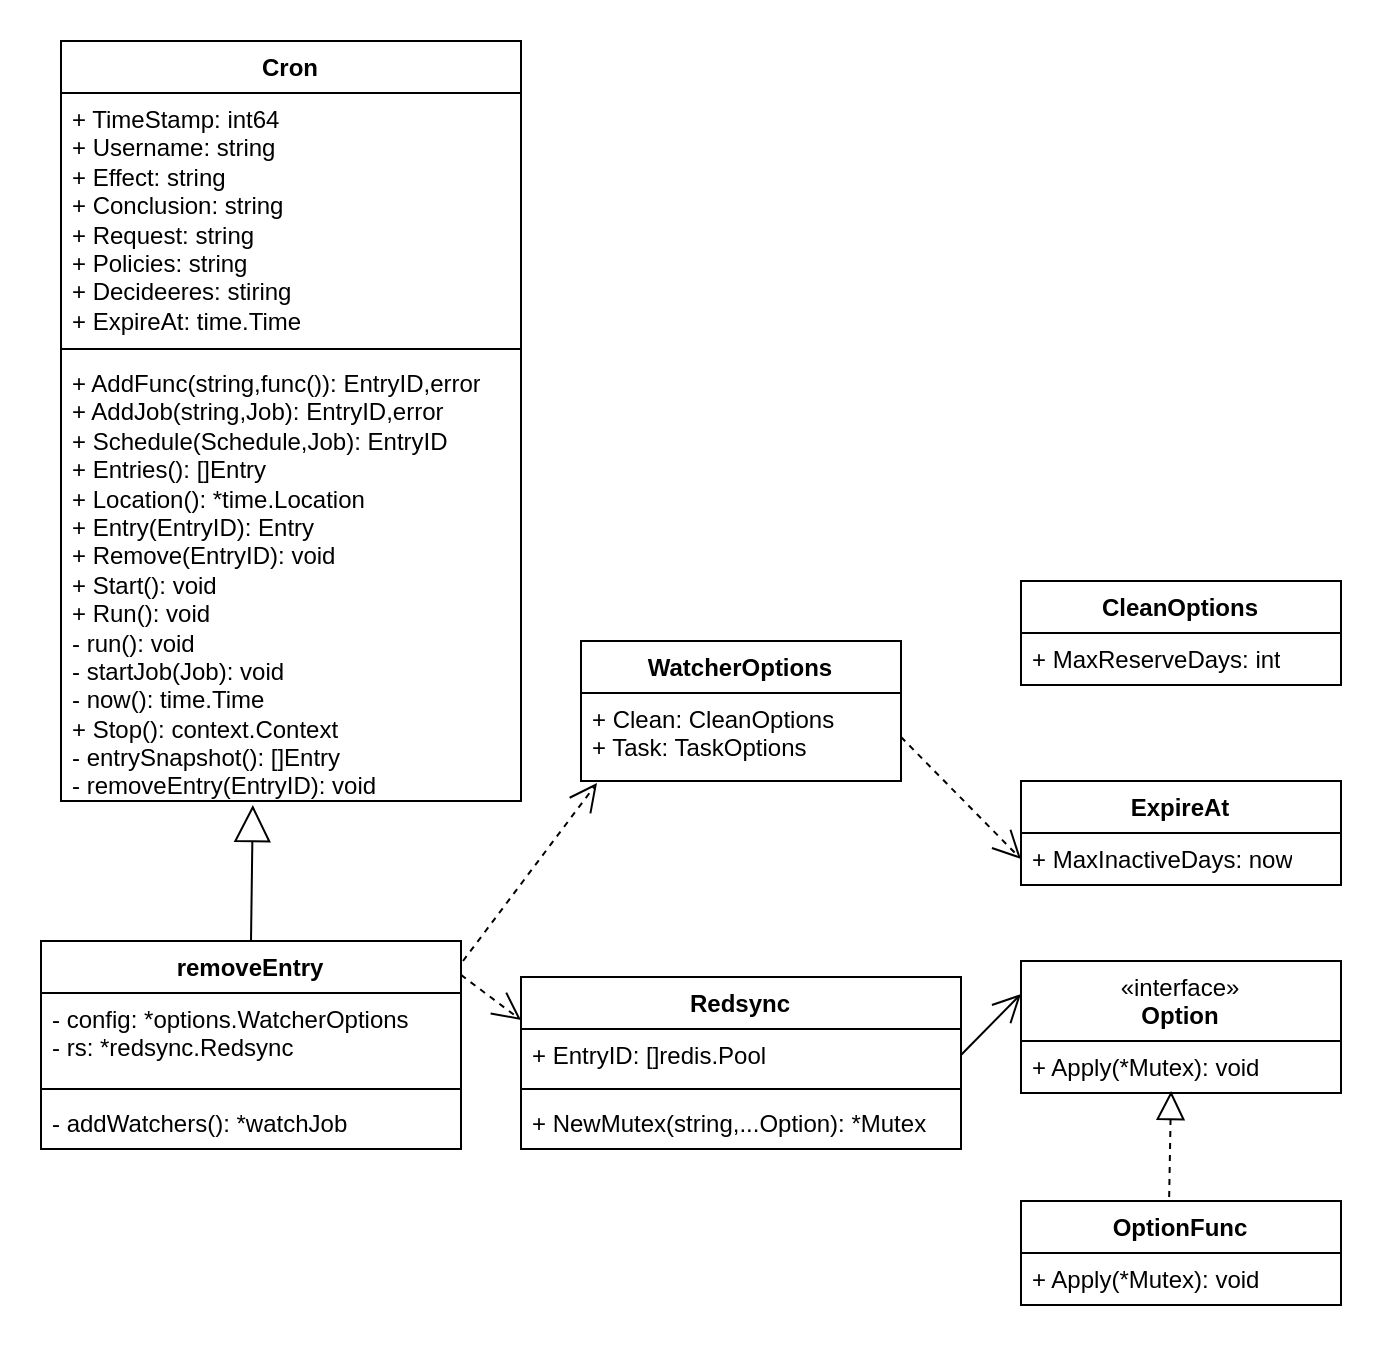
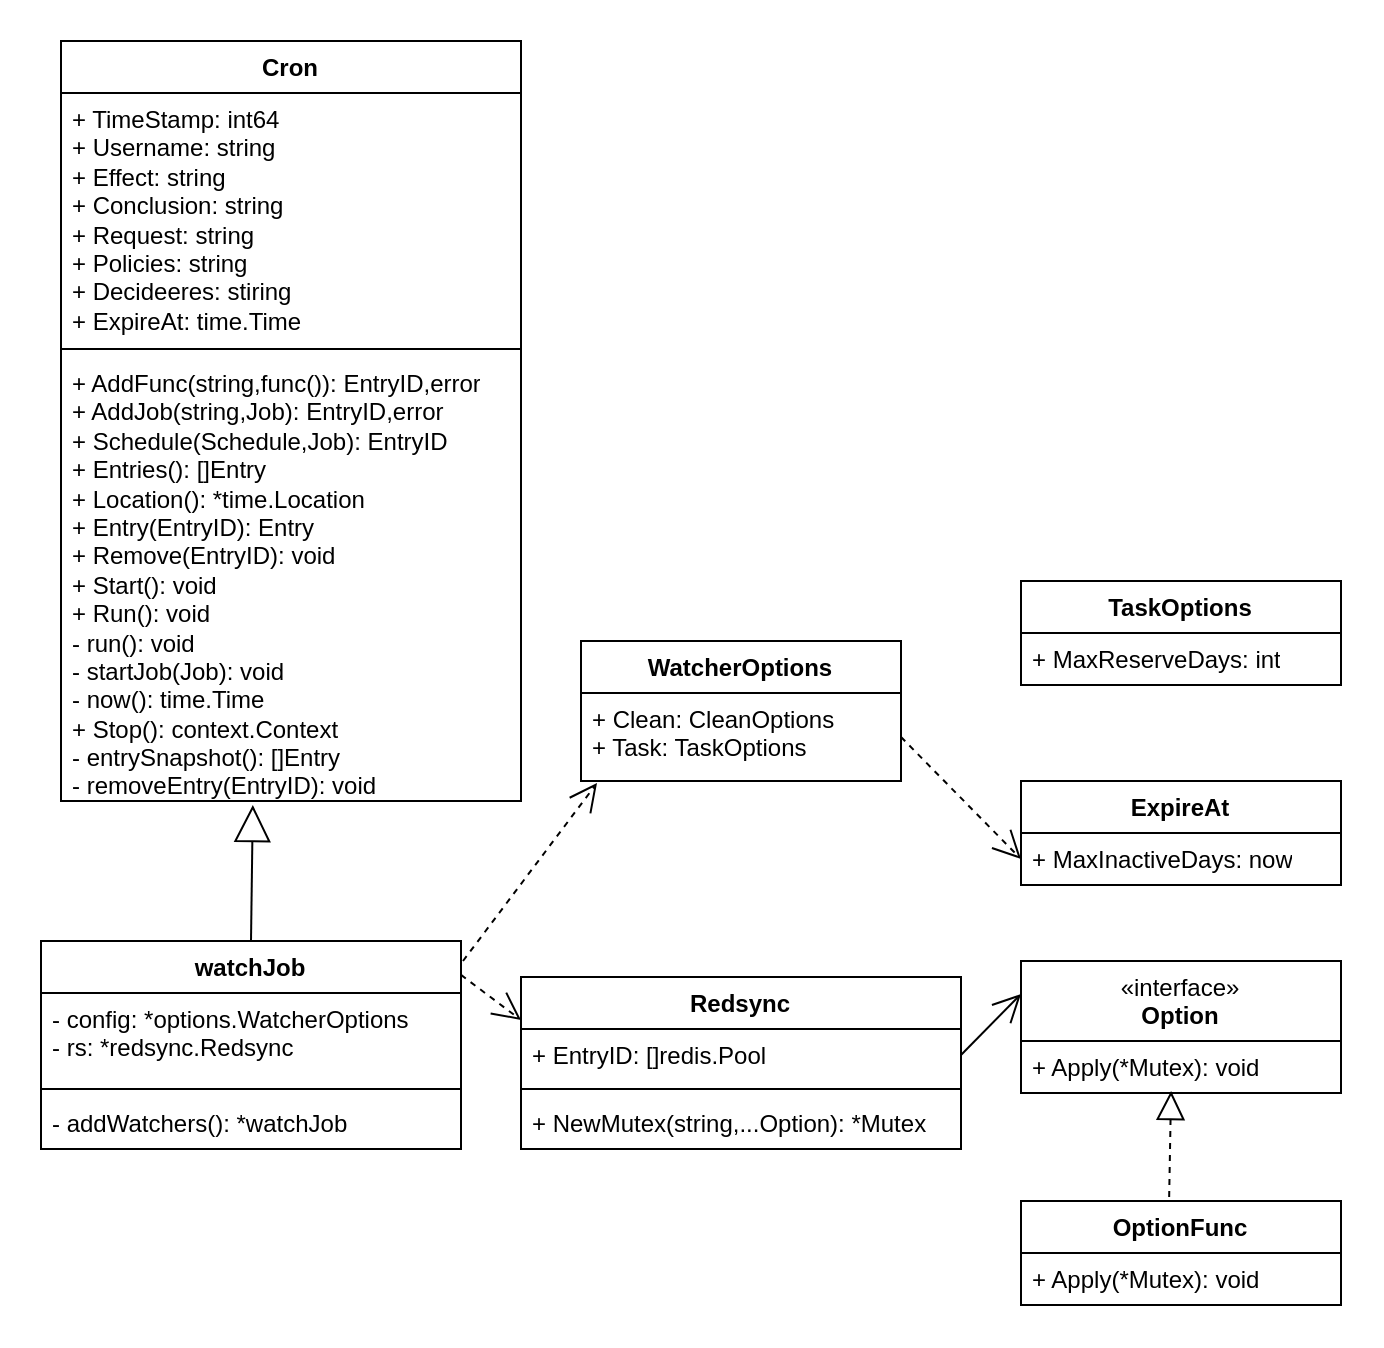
- <mxCell id="15" value="CleanOptions" style="swimlane;fontStyle=1;align=center;verticalAlign=top;childLayout=stackLayout;horizontal=1;startSize=26;horizontalStack=0;resizeParent=1;resizeParentMax=0;resizeLast=0;collapsible=1;marginBottom=0;whiteSpace=wrap;html=1;" vertex="1" parent="1"><mxGeometry x="510" y="290" width="160" height="52" as="geometry" /></mxCell>
+ <mxCell id="15" value="TaskOptions" style="swimlane;fontStyle=1;align=center;verticalAlign=top;childLayout=stackLayout;horizontal=1;startSize=26;horizontalStack=0;resizeParent=1;resizeParentMax=0;resizeLast=0;collapsible=1;marginBottom=0;whiteSpace=wrap;html=1;" vertex="1" parent="1"><mxGeometry x="510" y="290" width="160" height="52" as="geometry" /></mxCell>
- <mxCell id="2" value="removeEntry" style="swimlane;fontStyle=1;align=center;verticalAlign=top;childLayout=stackLayout;horizontal=1;startSize=26;horizontalStack=0;resizeParent=1;resizeParentMax=0;resizeLast=0;collapsible=1;marginBottom=0;whiteSpace=wrap;html=1;" vertex="1" parent="1"><mxGeometry x="20" y="470" width="210" height="104" as="geometry" /></mxCell>
+ <mxCell id="2" value="watchJob" style="swimlane;fontStyle=1;align=center;verticalAlign=top;childLayout=stackLayout;horizontal=1;startSize=26;horizontalStack=0;resizeParent=1;resizeParentMax=0;resizeLast=0;collapsible=1;marginBottom=0;whiteSpace=wrap;html=1;" vertex="1" parent="1"><mxGeometry x="20" y="470" width="210" height="104" as="geometry" /></mxCell>
